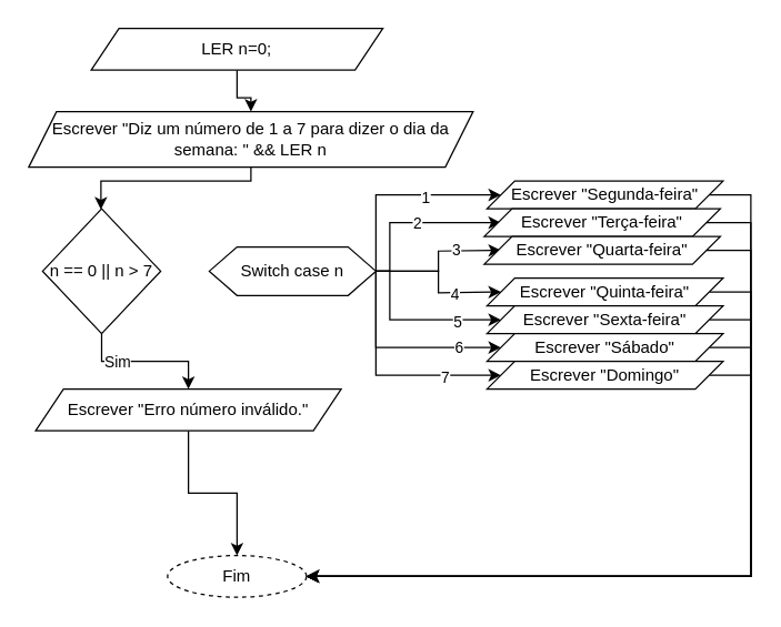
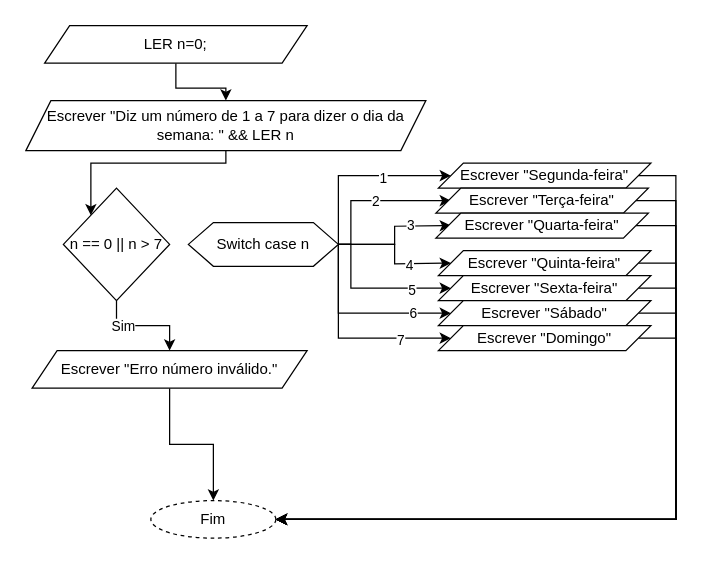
- <mxCell id="3" value="LER n=0;" style="shape=parallelogram;perimeter=parallelogramPerimeter;whiteSpace=wrap;html=1;fixedSize=1;" vertex="1" parent="1"><mxGeometry x="65" y="20" width="210" height="30" as="geometry" /></mxCell>
+ <mxCell id="3" value="LER n=0;" style="shape=parallelogram;perimeter=parallelogramPerimeter;whiteSpace=wrap;html=1;fixedSize=1;" vertex="1" parent="1"><mxGeometry x="35" y="20" width="210" height="30" as="geometry" /></mxCell>
- <mxCell id="11" value="n == 0 || n &amp;gt; 7" style="rhombus;whiteSpace=wrap;html=1;" vertex="1" parent="1"><mxGeometry x="30" y="150" width="85" height="90" as="geometry" /></mxCell>
+ <mxCell id="11" value="n == 0 || n &amp;gt; 7" style="rhombus;whiteSpace=wrap;html=1;" vertex="1" parent="1"><mxGeometry x="50" y="150" width="85" height="90" as="geometry" /></mxCell>
